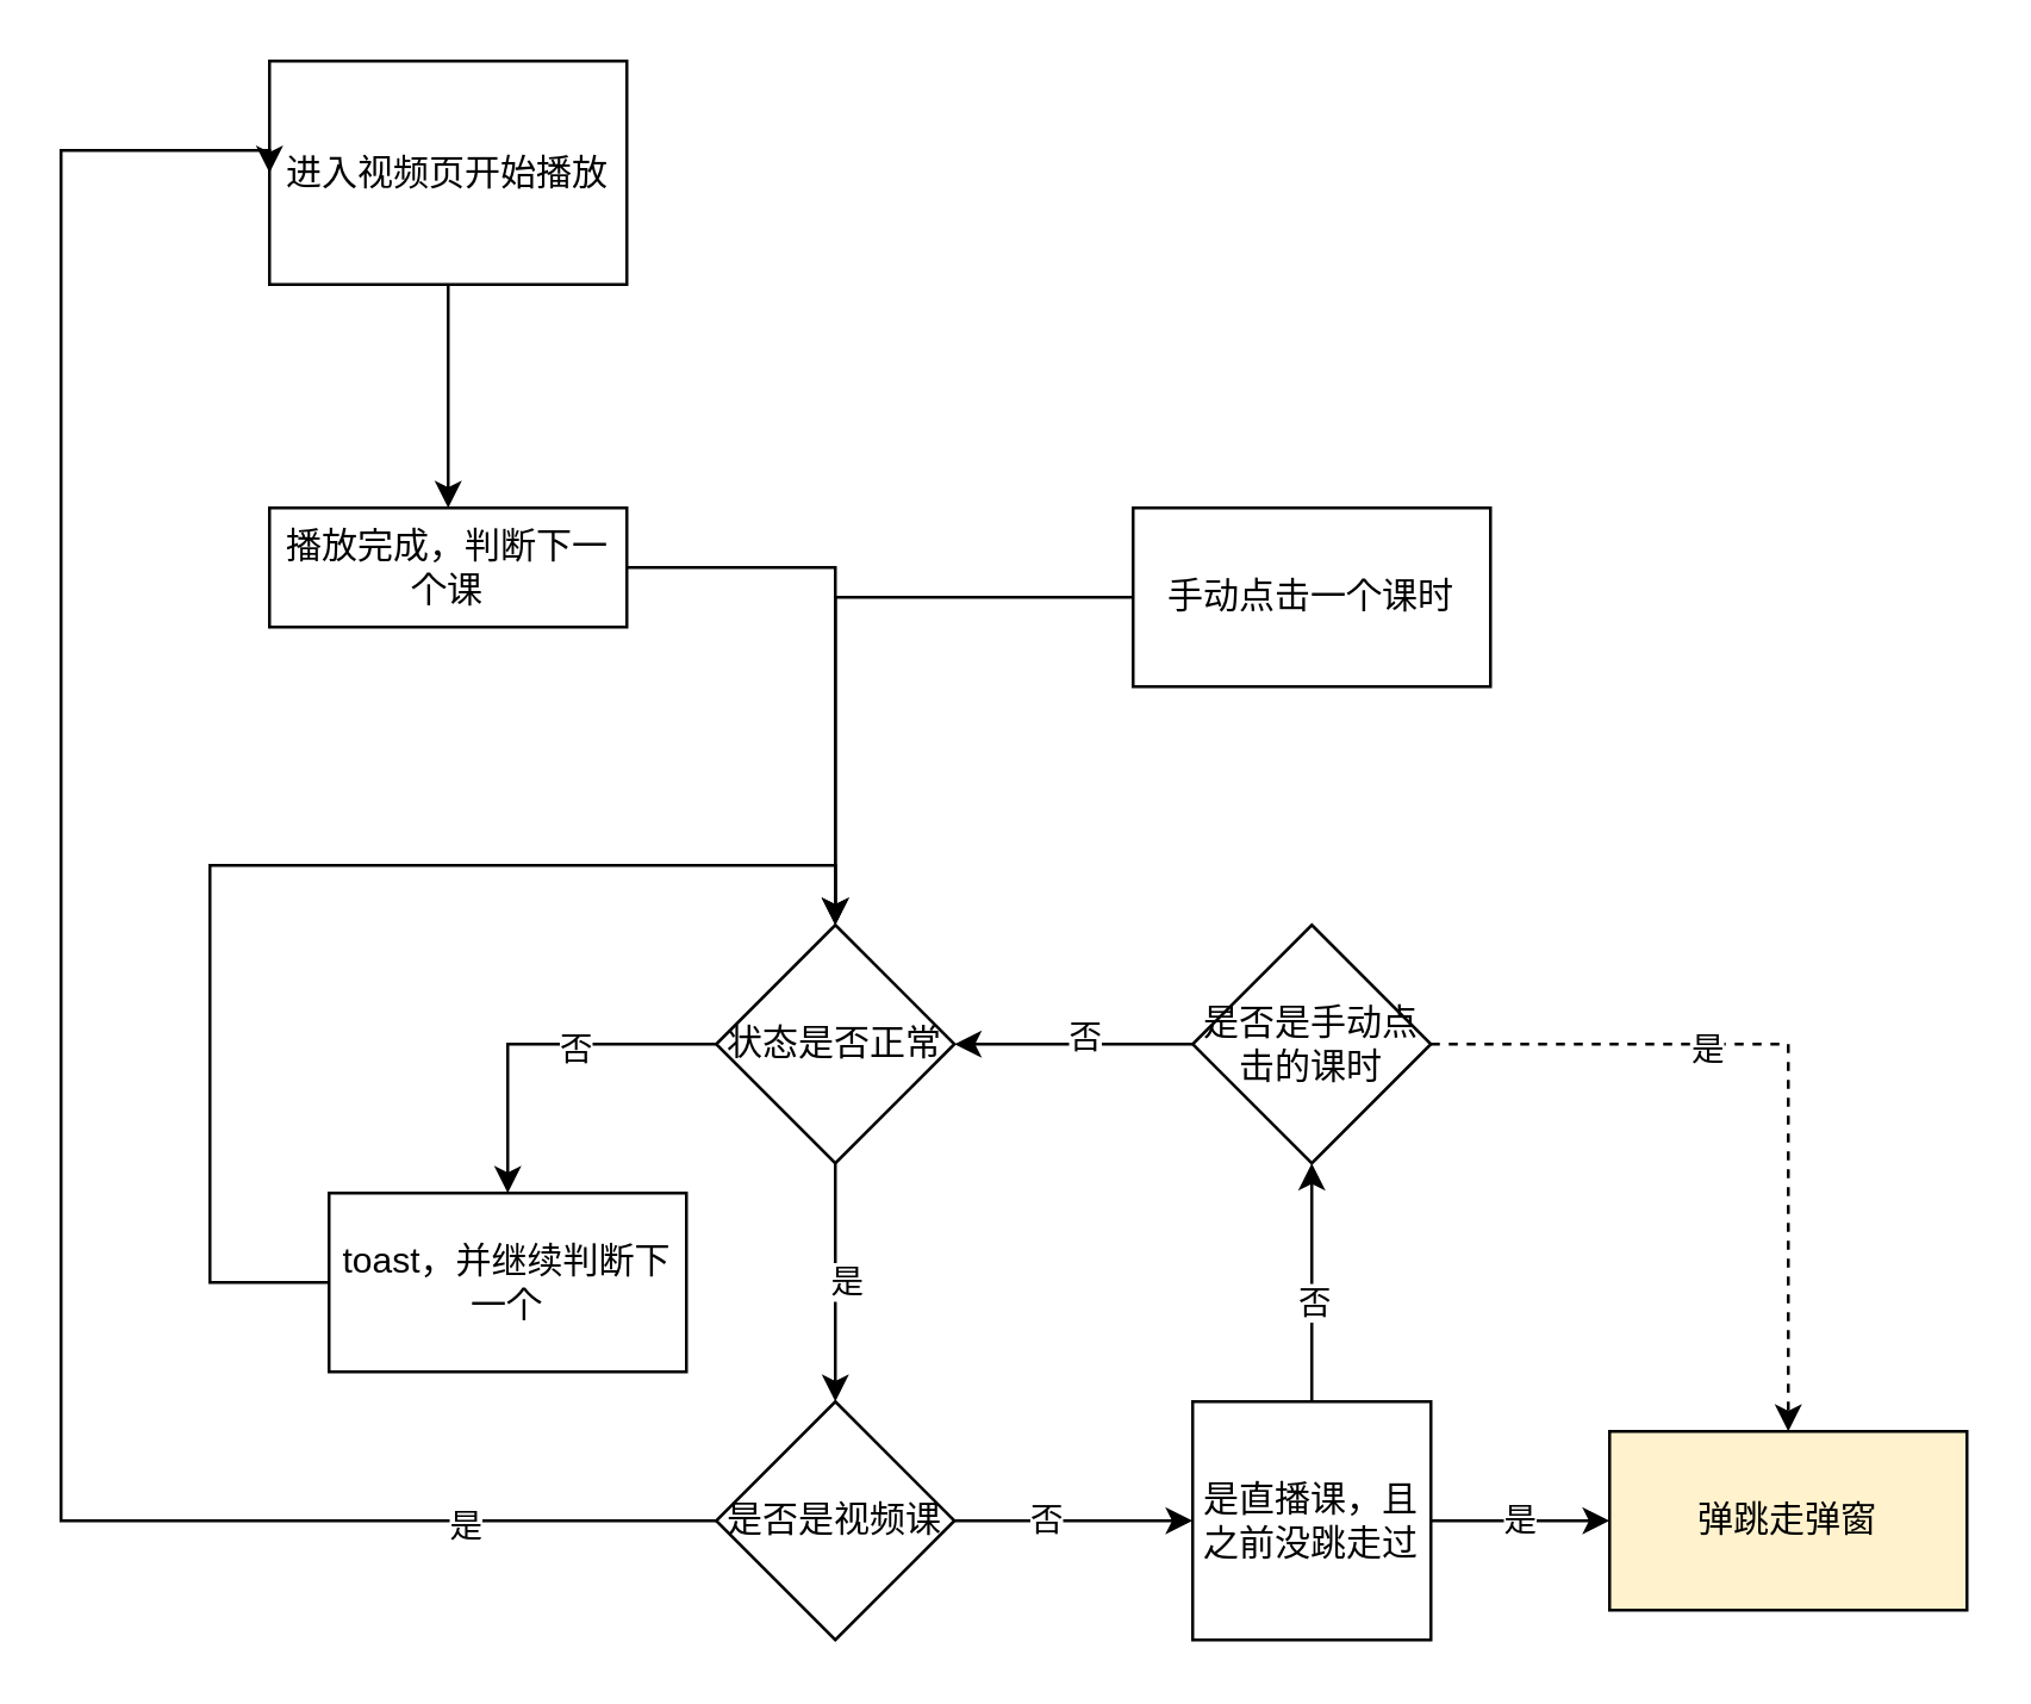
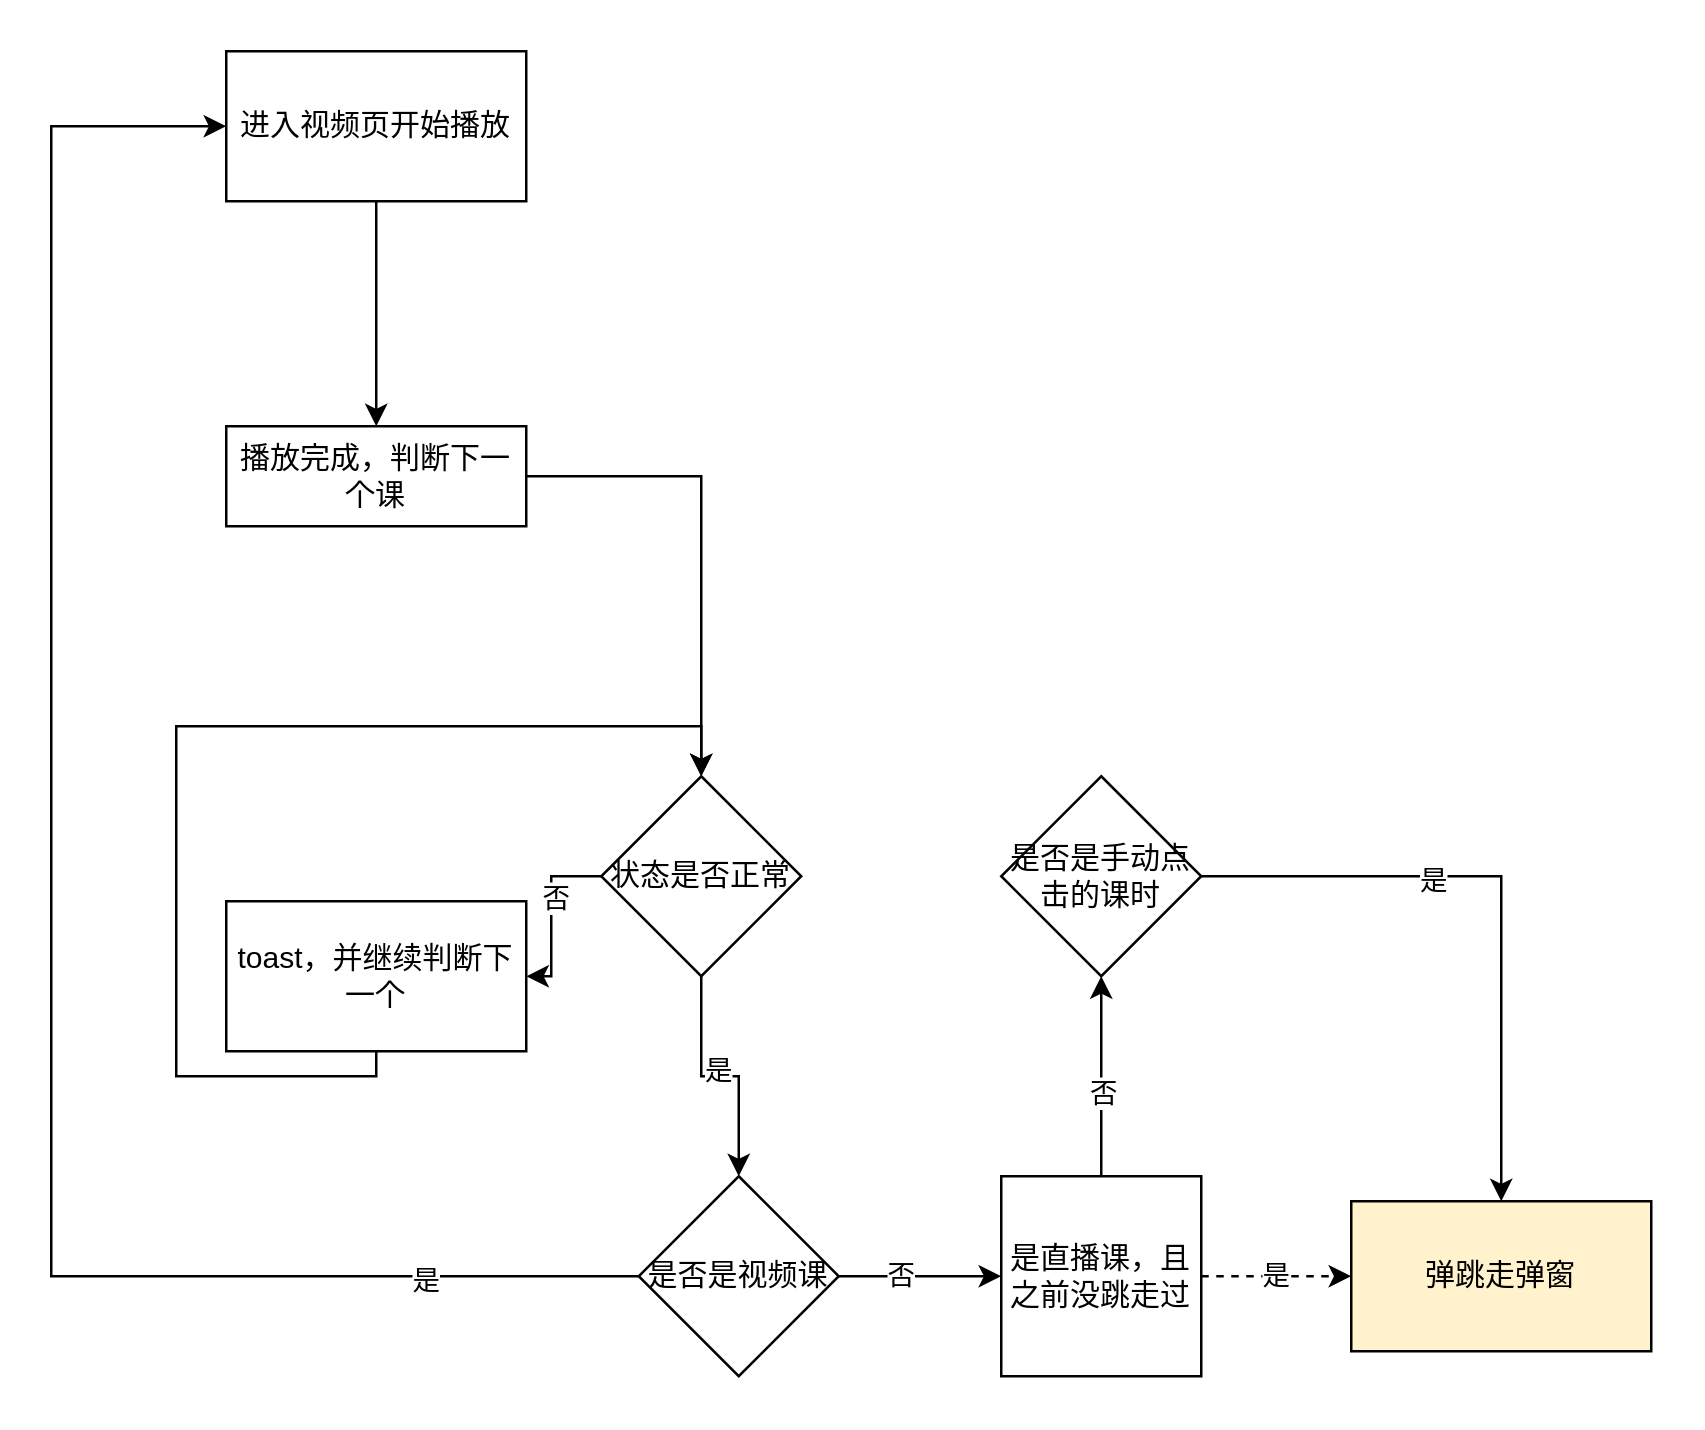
- <mxCell id="3" value="进入视频页开始播放" style="rounded=0;whiteSpace=wrap;html=1;" parent="1" vertex="1"><mxGeometry x="90" y="20" width="120" height="75" as="geometry" /></mxCell>
+ <mxCell id="3" value="进入视频页开始播放" style="rounded=0;whiteSpace=wrap;html=1;" parent="1" vertex="1"><mxGeometry x="90" y="20" width="120" height="60" as="geometry" /></mxCell>
- <mxCell id="23" style="edgeStyle=orthogonalEdgeStyle;rounded=0;orthogonalLoop=1;jettySize=auto;html=1;entryX=0.5;entryY=0;entryDx=0;entryDy=0;" parent="1" source="24" target="10" edge="1"><mxGeometry relative="1" as="geometry" /></mxCell>
- <mxCell id="24" value="手动点击一个课时" style="rounded=0;whiteSpace=wrap;html=1;" parent="1" vertex="1"><mxGeometry x="380" y="170" width="120" height="60" as="geometry" /></mxCell>
- <mxCell id="25" value="" style="edgeStyle=orthogonalEdgeStyle;rounded=0;orthogonalLoop=1;jettySize=auto;html=1;" parent="1" source="29" target="10" edge="1"><mxGeometry relative="1" as="geometry" /></mxCell>
- <mxCell id="26" value="否" style="edgeLabel;html=1;align=center;verticalAlign=middle;resizable=0;points=[];" parent="25" vertex="1" connectable="0"><mxGeometry x="-0.075" y="-3" relative="1" as="geometry"><mxPoint as="offset" /></mxGeometry></mxCell>
- <mxCell id="27" style="edgeStyle=orthogonalEdgeStyle;rounded=0;orthogonalLoop=1;jettySize=auto;html=1;dashed=1;" parent="1" source="29" target="22" edge="1"><mxGeometry relative="1" as="geometry" /></mxCell>
+ <mxCell id="27" style="edgeStyle=orthogonalEdgeStyle;rounded=0;orthogonalLoop=1;jettySize=auto;html=1;" parent="1" source="29" target="22" edge="1"><mxGeometry relative="1" as="geometry" /></mxCell>
- <mxCell id="17" value="toast，并继续判断下一个" style="whiteSpace=wrap;html=1;" parent="1" vertex="1"><mxGeometry x="110" y="400" width="120" height="60" as="geometry" /></mxCell>
+ <mxCell id="17" value="toast，并继续判断下一个" style="whiteSpace=wrap;html=1;" parent="1" vertex="1"><mxGeometry x="90" y="360" width="120" height="60" as="geometry" /></mxCell>
- <mxCell id="15" value="是否是视频课" style="rhombus;whiteSpace=wrap;html=1;" parent="1" vertex="1"><mxGeometry x="240" y="470" width="80" height="80" as="geometry" /></mxCell>
+ <mxCell id="15" value="是否是视频课" style="rhombus;whiteSpace=wrap;html=1;" parent="1" vertex="1"><mxGeometry x="255" y="470" width="80" height="80" as="geometry" /></mxCell>
- <mxCell id="18" value="是" style="edgeStyle=orthogonalEdgeStyle;rounded=0;orthogonalLoop=1;jettySize=auto;html=1;" parent="1" source="21" target="22" edge="1"><mxGeometry relative="1" as="geometry" /></mxCell>
+ <mxCell id="18" value="是" style="edgeStyle=orthogonalEdgeStyle;rounded=0;orthogonalLoop=1;jettySize=auto;html=1;dashed=1;" parent="1" source="21" target="22" edge="1"><mxGeometry relative="1" as="geometry" /></mxCell>
